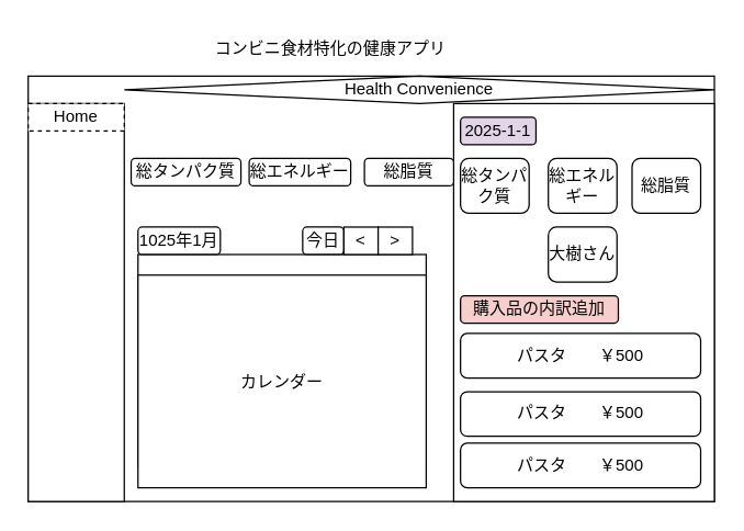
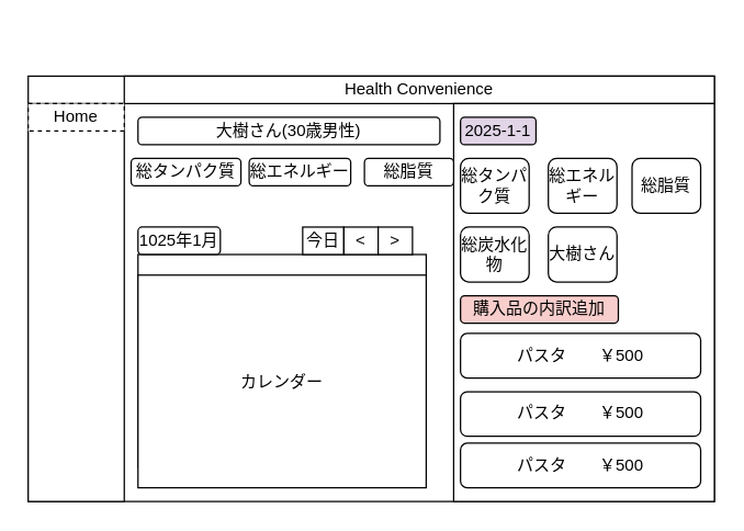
- <mxCell id="14" value="コンビニ食材特化の健康アプリ" style="text;html=1;align=center;verticalAlign=middle;resizable=0;points=[];autosize=1;strokeColor=none;fillColor=none;" vertex="1" parent="1"><mxGeometry x="145" y="20" width="190" height="30" as="geometry" /></mxCell>
- <mxCell id="4" value="Health Convenience" style="rhombus;whiteSpace=wrap;html=1;" vertex="1" parent="1"><mxGeometry x="90" y="55" width="430" height="20" as="geometry" /></mxCell>
+ <mxCell id="4" value="Health Convenience" style="rounded=0;whiteSpace=wrap;html=1;" vertex="1" parent="1"><mxGeometry x="90" y="55" width="430" height="20" as="geometry" /></mxCell>
+ <mxCell id="24" value="大樹さん(30歳男性)" style="rounded=1;whiteSpace=wrap;html=1;" vertex="1" parent="1"><mxGeometry x="100" y="85" width="220" height="20" as="geometry" /></mxCell>
- <mxCell id="21" value="今日" style="rounded=1;whiteSpace=wrap;html=1;" vertex="1" parent="1"><mxGeometry x="220" y="165" width="30" height="20" as="geometry" /></mxCell>
+ <mxCell id="21" value="今日" style="whiteSpace=wrap;html=1;rounded=0;" vertex="1" parent="1"><mxGeometry x="220" y="165" width="30" height="20" as="geometry" /></mxCell>
+ <mxCell id="12" value="総炭水化物" style="rounded=1;whiteSpace=wrap;html=1;" vertex="1" parent="1"><mxGeometry x="335" y="165" width="50" height="40" as="geometry" /></mxCell>
